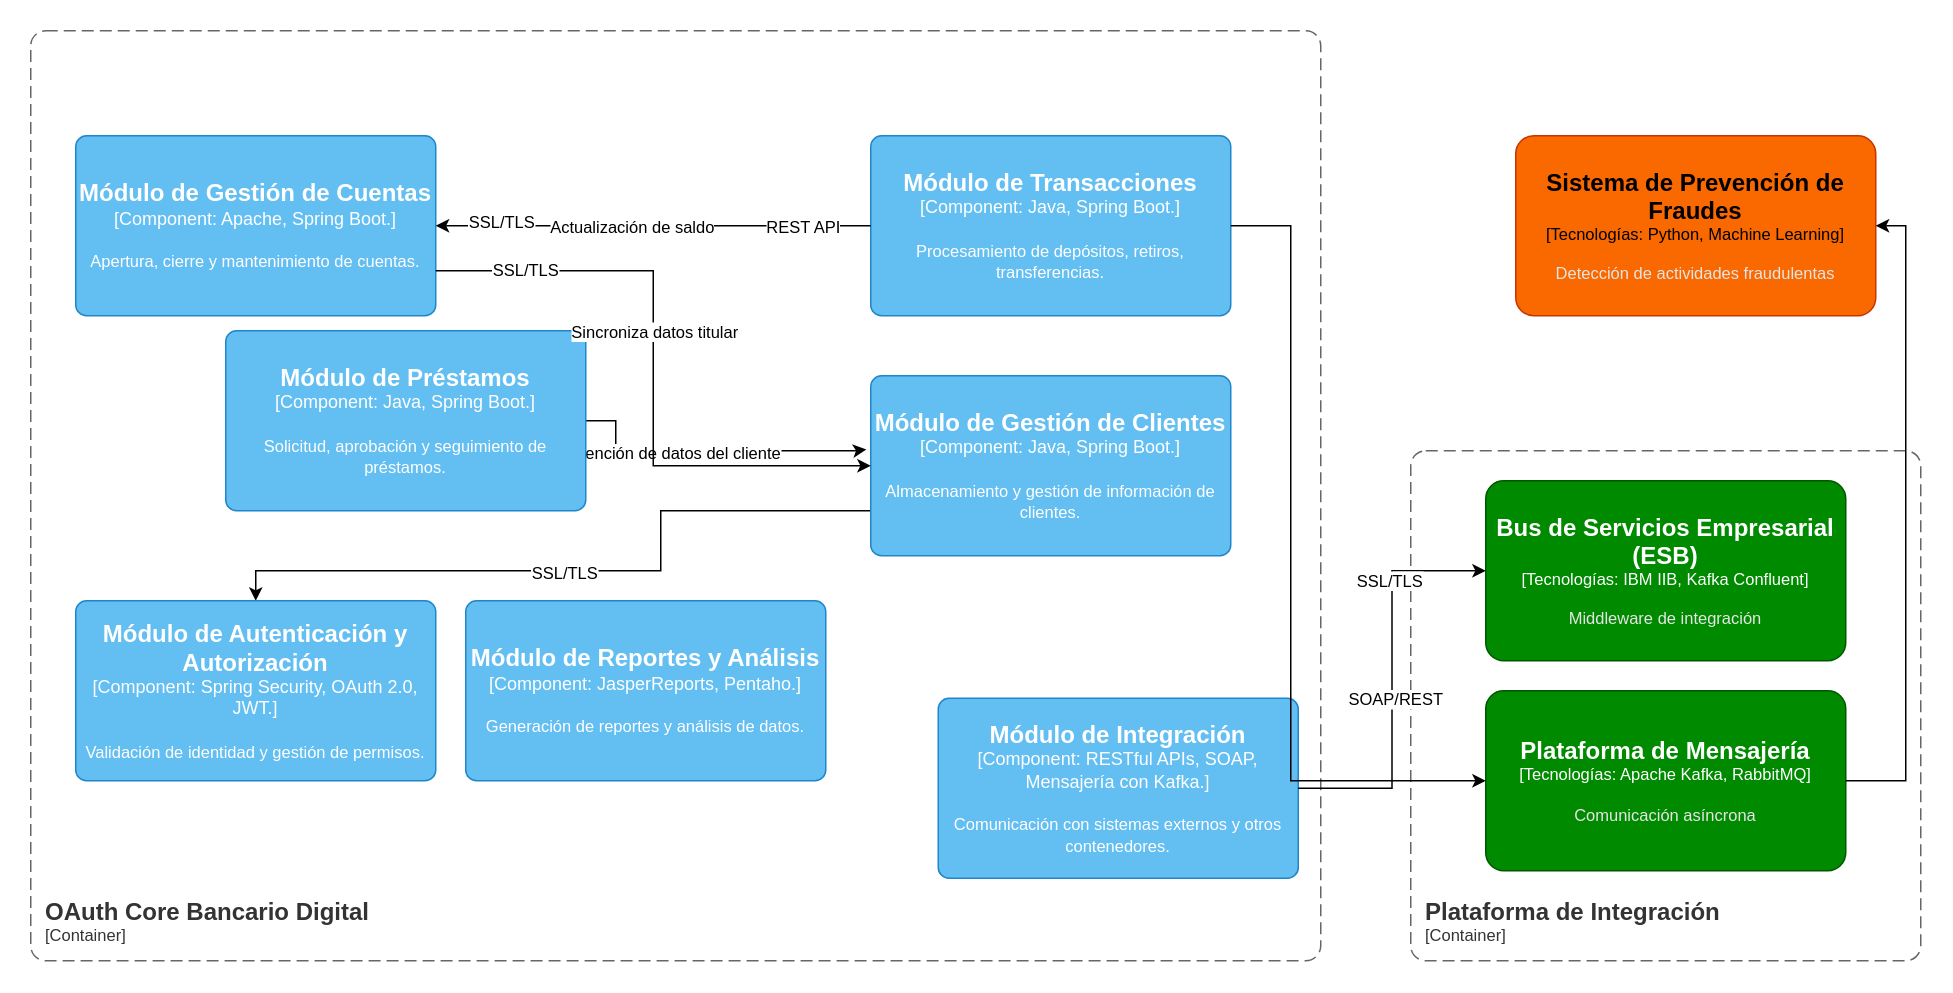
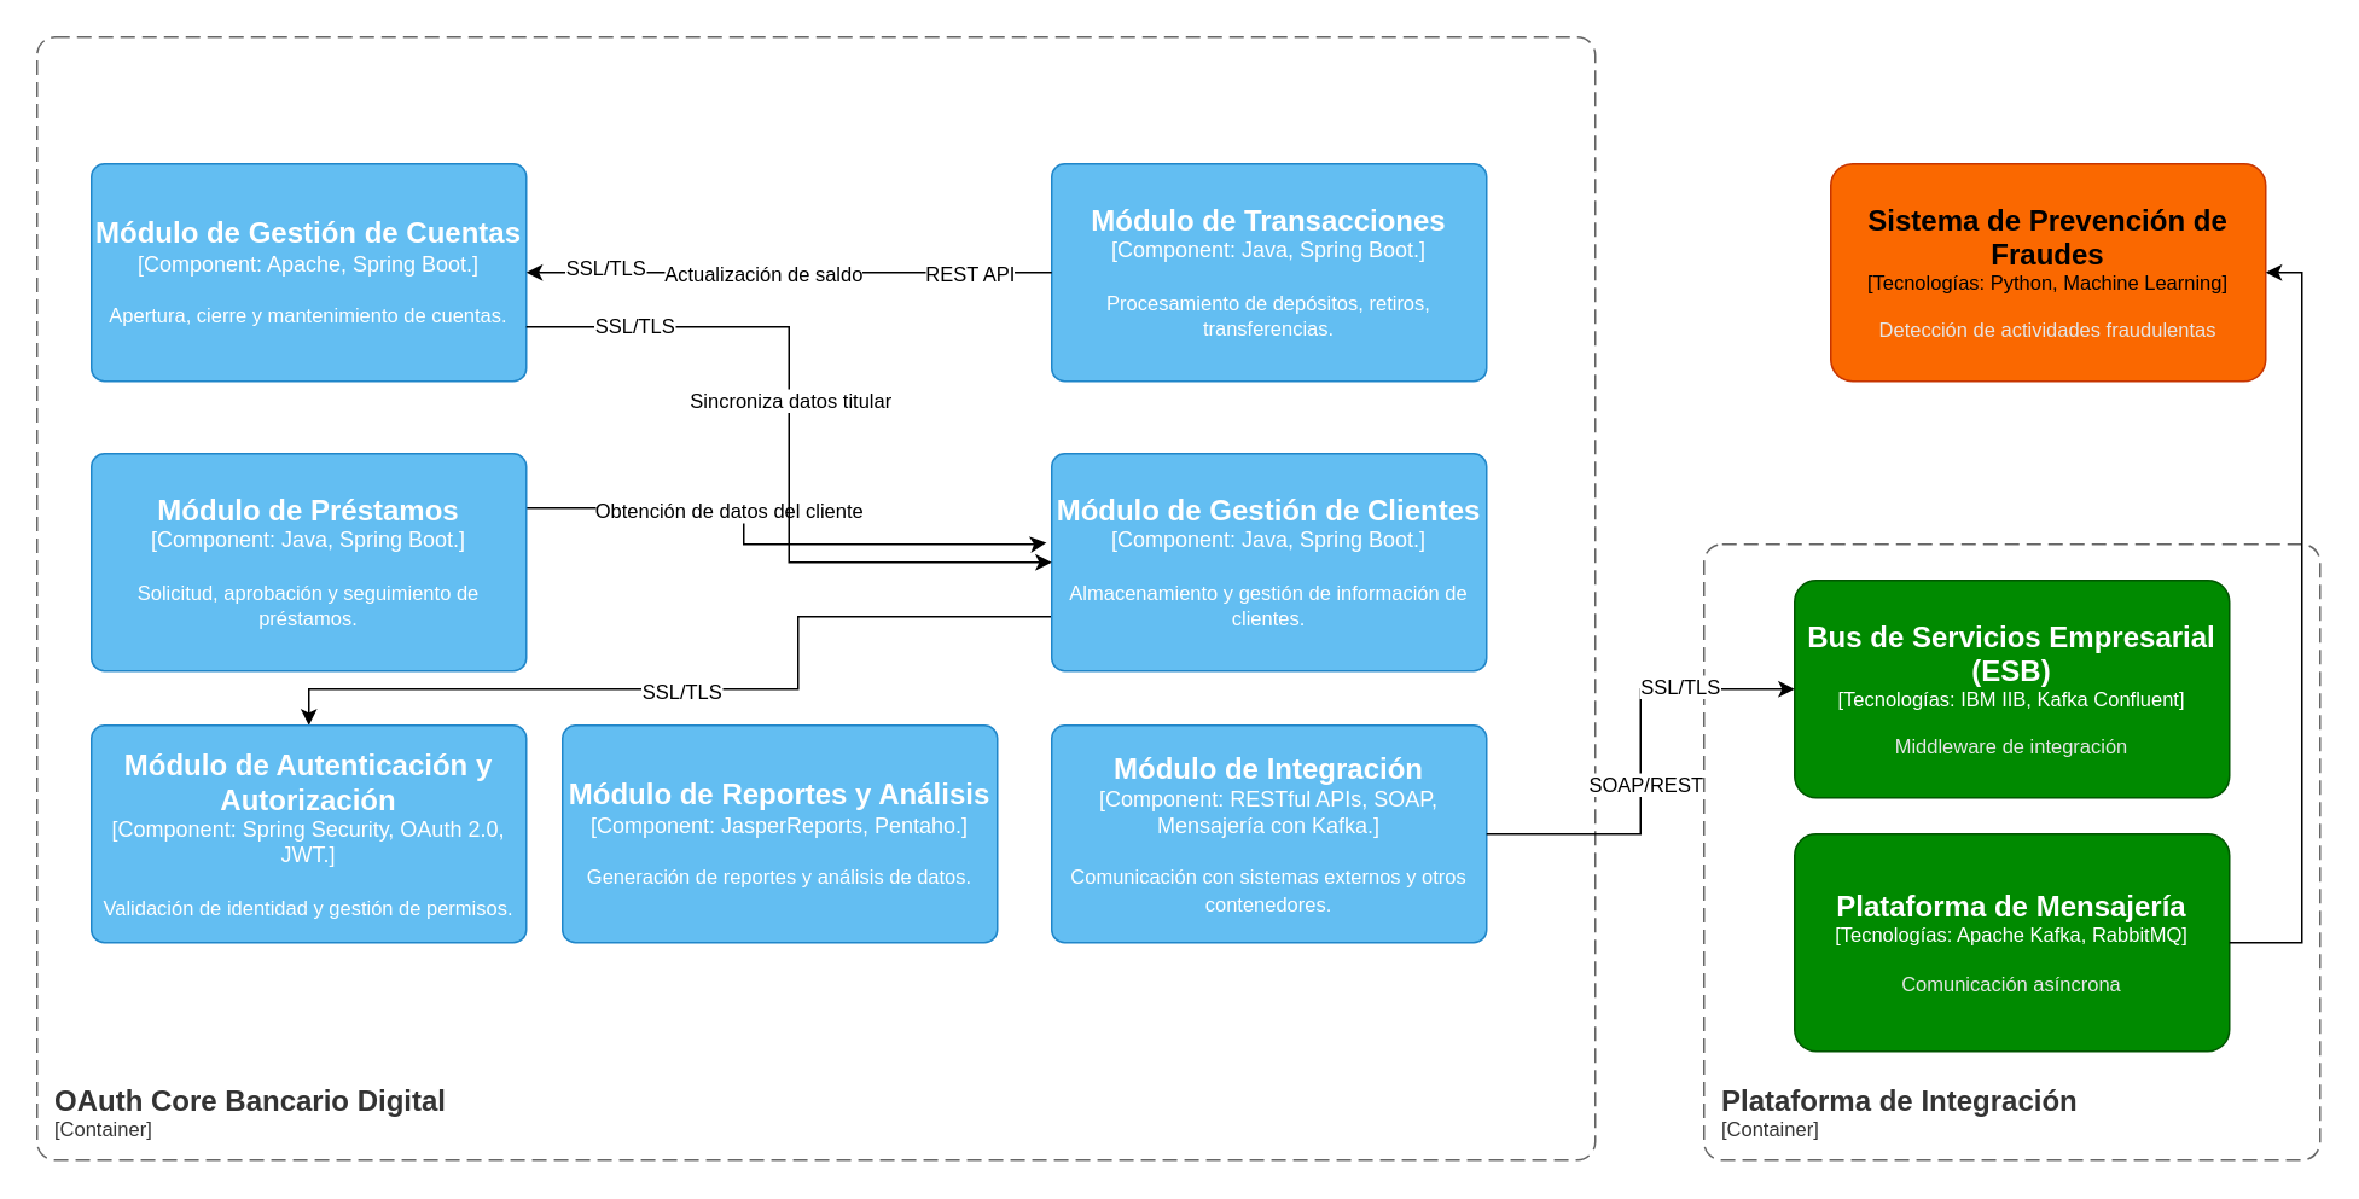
- <mxCell id="7" value="&lt;font style=&quot;font-size: 16px&quot;&gt;&lt;b&gt;Módulo de Préstamos&lt;/b&gt;&lt;/font&gt;&lt;div&gt;[Component: Java, Spring Boot.]&lt;/div&gt;&lt;br&gt;&lt;div&gt;&lt;font style=&quot;font-size: 11px&quot;&gt;Solicitud, aprobación y seguimiento de préstamos.&lt;/font&gt;&lt;/div&gt;" style="rounded=1;whiteSpace=wrap;html=1;labelBackgroundColor=none;fillColor=#63BEF2;fontColor=#ffffff;align=center;arcSize=6;strokeColor=#2086C9;metaEdit=1;resizable=0;points=[[0.25,0,0],[0.5,0,0],[0.75,0,0],[1,0.25,0],[1,0.5,0],[1,0.75,0],[0.75,1,0],[0.5,1,0],[0.25,1,0],[0,0.75,0],[0,0.5,0],[0,0.25,0]];" vertex="1" parent="1"><mxGeometry x="150" y="220" width="240" height="120" as="geometry" /></mxCell>
+ <mxCell id="7" value="&lt;font style=&quot;font-size: 16px&quot;&gt;&lt;b&gt;Módulo de Préstamos&lt;/b&gt;&lt;/font&gt;&lt;div&gt;[Component: Java, Spring Boot.]&lt;/div&gt;&lt;br&gt;&lt;div&gt;&lt;font style=&quot;font-size: 11px&quot;&gt;Solicitud, aprobación y seguimiento de préstamos.&lt;/font&gt;&lt;/div&gt;" style="rounded=1;whiteSpace=wrap;html=1;labelBackgroundColor=none;fillColor=#63BEF2;fontColor=#ffffff;align=center;arcSize=6;strokeColor=#2086C9;metaEdit=1;resizable=0;points=[[0.25,0,0],[0.5,0,0],[0.75,0,0],[1,0.25,0],[1,0.5,0],[1,0.75,0],[0.75,1,0],[0.5,1,0],[0.25,1,0],[0,0.75,0],[0,0.5,0],[0,0.25,0]];" vertex="1" parent="1"><mxGeometry x="50" y="250" width="240" height="120" as="geometry" /></mxCell>
- <mxCell id="28" style="edgeStyle=orthogonalEdgeStyle;rounded=0;orthogonalLoop=1;jettySize=auto;html=1;entryX=0;entryY=0.5;entryDx=0;entryDy=0;entryPerimeter=0;" edge="1" parent="1" source="4" target="22"><mxGeometry relative="1" as="geometry"><Array as="points"><mxPoint x="860" y="150" /><mxPoint x="860" y="520" /></Array></mxGeometry></mxCell>
- <mxCell id="17" value="&lt;font style=&quot;font-size: 16px&quot;&gt;&lt;b&gt;Módulo de Integración&lt;/b&gt;&lt;/font&gt;&lt;div&gt;[Component: RESTful APIs, SOAP, Mensajería con Kafka.]&lt;/div&gt;&lt;br&gt;&lt;div&gt;&lt;font style=&quot;font-size: 11px&quot;&gt;Comunicación con sistemas externos y otros contenedores.&lt;/font&gt;&lt;/div&gt;" style="rounded=1;whiteSpace=wrap;html=1;labelBackgroundColor=none;fillColor=#63BEF2;fontColor=#ffffff;align=center;arcSize=6;strokeColor=#2086C9;metaEdit=1;resizable=0;points=[[0.25,0,0],[0.5,0,0],[0.75,0,0],[1,0.25,0],[1,0.5,0],[1,0.75,0],[0.75,1,0],[0.5,1,0],[0.25,1,0],[0,0.75,0],[0,0.5,0],[0,0.25,0]];" vertex="1" parent="1"><mxGeometry x="625" y="465" width="240" height="120" as="geometry" /></mxCell>
+ <mxCell id="17" value="&lt;font style=&quot;font-size: 16px&quot;&gt;&lt;b&gt;Módulo de Integración&lt;/b&gt;&lt;/font&gt;&lt;div&gt;[Component: RESTful APIs, SOAP, Mensajería con Kafka.]&lt;/div&gt;&lt;br&gt;&lt;div&gt;&lt;font style=&quot;font-size: 11px&quot;&gt;Comunicación con sistemas externos y otros contenedores.&lt;/font&gt;&lt;/div&gt;" style="rounded=1;whiteSpace=wrap;html=1;labelBackgroundColor=none;fillColor=#63BEF2;fontColor=#ffffff;align=center;arcSize=6;strokeColor=#2086C9;metaEdit=1;resizable=0;points=[[0.25,0,0],[0.5,0,0],[0.75,0,0],[1,0.25,0],[1,0.5,0],[1,0.75,0],[0.75,1,0],[0.5,1,0],[0.25,1,0],[0,0.75,0],[0,0.5,0],[0,0.25,0]];" vertex="1" parent="1"><mxGeometry x="580" y="400" width="240" height="120" as="geometry" /></mxCell>
